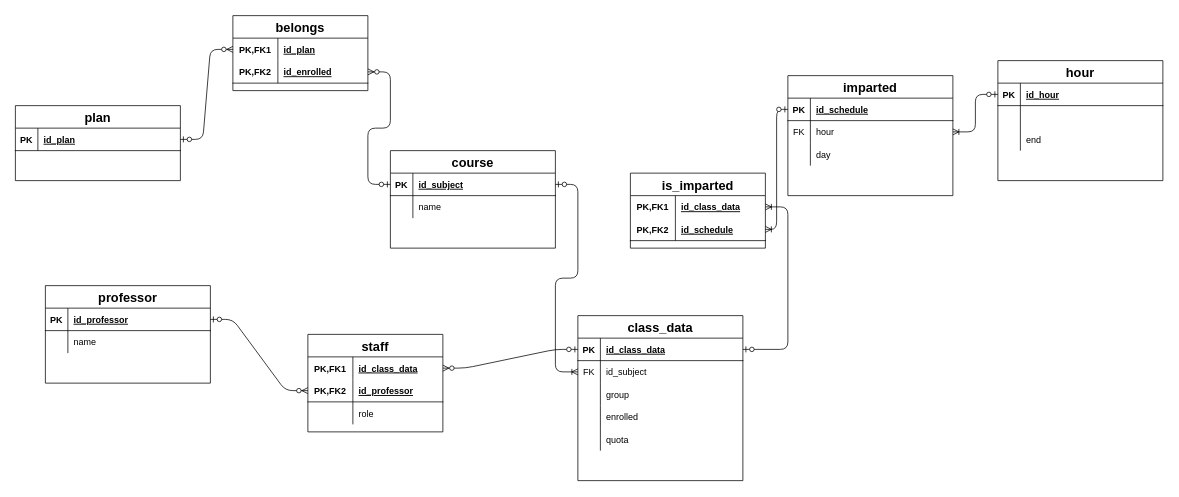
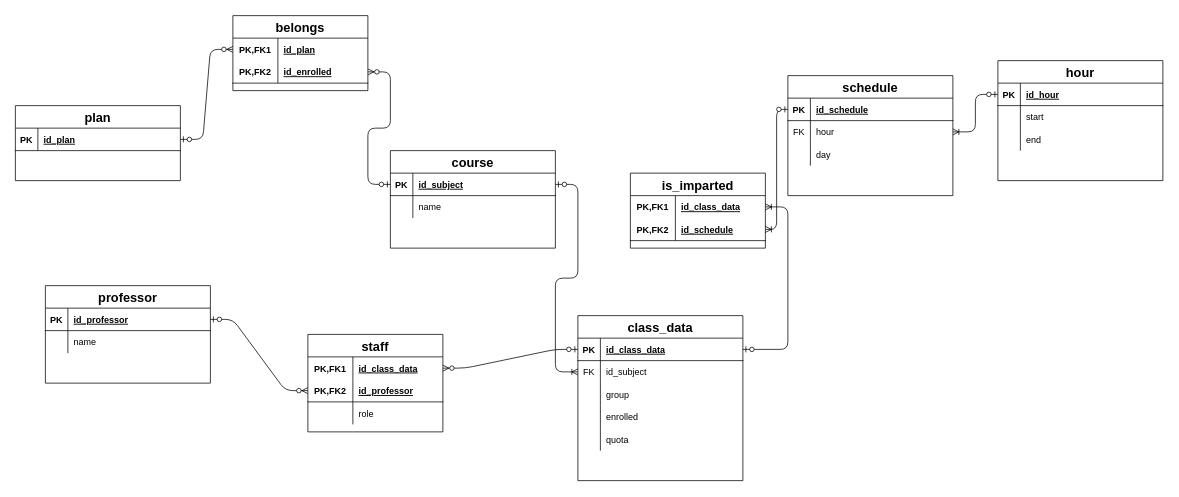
- <mxCell id="68" value="imparted" style="shape=table;startSize=30;container=1;collapsible=1;childLayout=tableLayout;fixedRows=1;rowLines=0;fontStyle=1;align=center;resizeLast=1;fontSize=17;" parent="1" vertex="1"><mxGeometry x="1050" y="100" width="220" height="160" as="geometry" /></mxCell>
+ <mxCell id="68" value="schedule" style="shape=table;startSize=30;container=1;collapsible=1;childLayout=tableLayout;fixedRows=1;rowLines=0;fontStyle=1;align=center;resizeLast=1;fontSize=17;" parent="1" vertex="1"><mxGeometry x="1050" y="100" width="220" height="160" as="geometry" /></mxCell>
+ <mxCell id="64" value="start" style="shape=partialRectangle;connectable=0;fillColor=none;top=0;left=0;bottom=0;right=0;align=left;spacingLeft=6;overflow=hidden;" parent="62" vertex="1"><mxGeometry x="30" width="190" height="30" as="geometry" /></mxCell>
